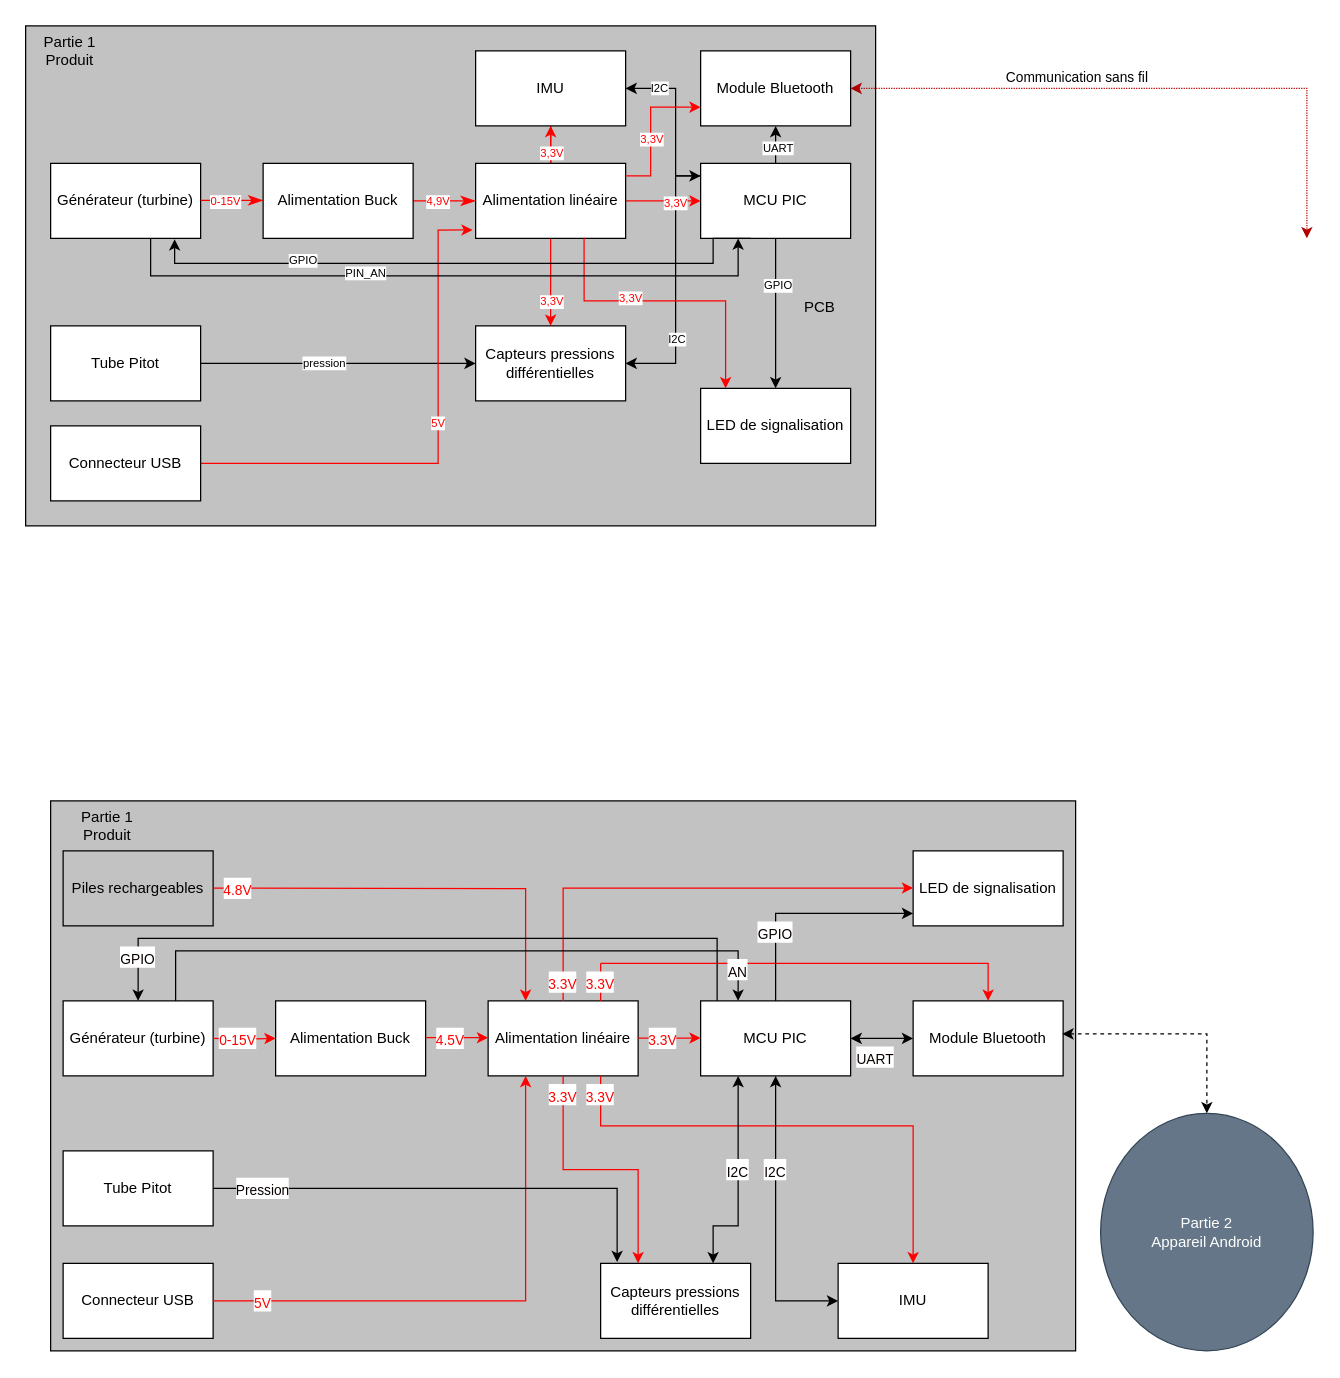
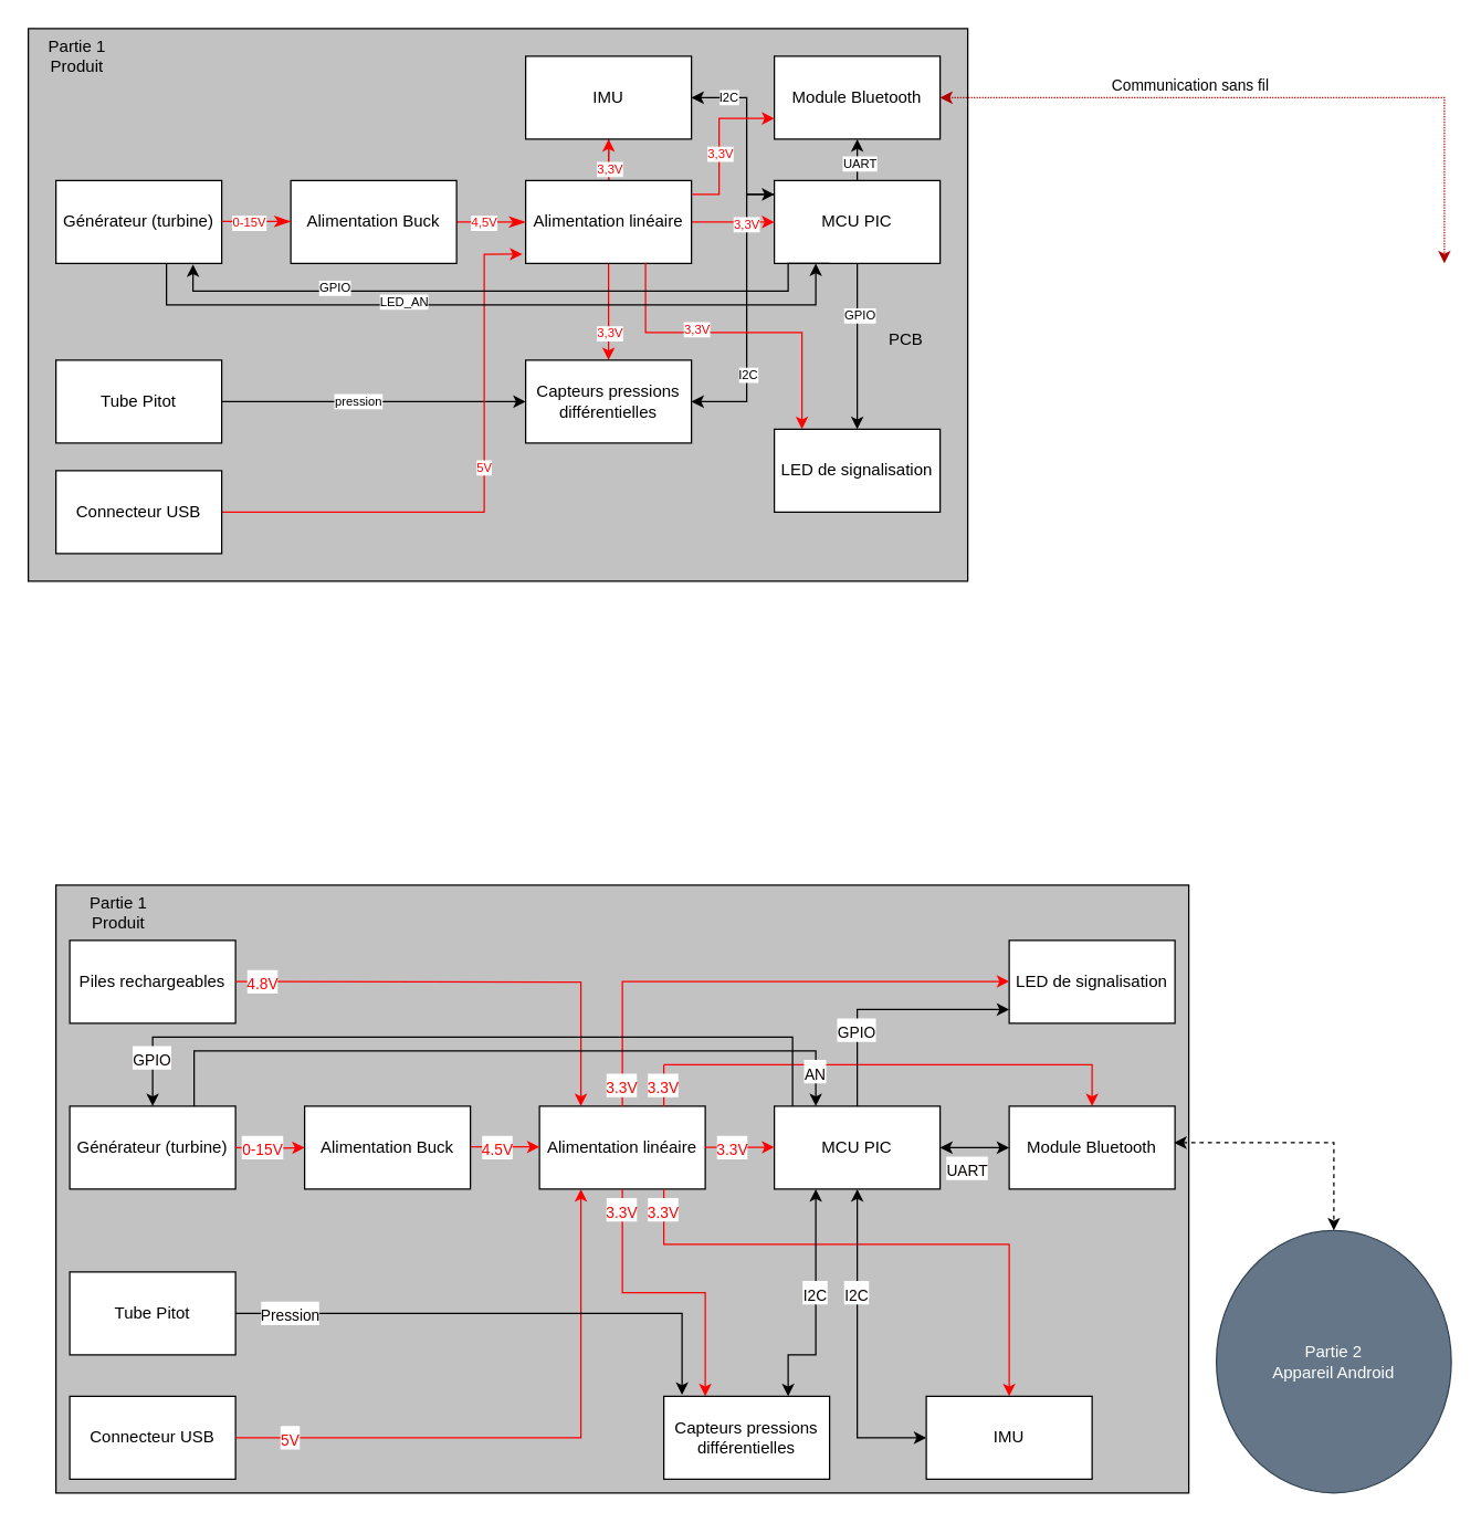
- <mxCell id="37" value="&lt;div&gt;4,9V&lt;/div&gt;" style="edgeLabel;html=1;align=center;verticalAlign=middle;resizable=0;points=[];labelBackgroundColor=default;fontColor=#FF0000;fontSize=9;" vertex="1" connectable="0" parent="1"><mxGeometry x="349.997" y="160" as="geometry" /></mxCell>
+ <mxCell id="37" value="&lt;div&gt;4,5V&lt;/div&gt;" style="edgeLabel;html=1;align=center;verticalAlign=middle;resizable=0;points=[];labelBackgroundColor=default;fontColor=#FF0000;fontSize=9;" vertex="1" connectable="0" parent="1"><mxGeometry x="349.997" y="160" as="geometry" /></mxCell>
- <mxCell id="45" value="PIN_AN" style="edgeLabel;html=1;align=center;verticalAlign=middle;resizable=0;points=[];fontColor=#000000;fontSize=9;" vertex="1" connectable="0" parent="1"><mxGeometry x="220.004" y="210" as="geometry"><mxPoint x="71" y="7" as="offset" /></mxGeometry></mxCell>
+ <mxCell id="45" value="LED_AN" style="edgeLabel;html=1;align=center;verticalAlign=middle;resizable=0;points=[];fontColor=#000000;fontSize=9;" vertex="1" connectable="0" parent="1"><mxGeometry x="220.004" y="210" as="geometry"><mxPoint x="71" y="7" as="offset" /></mxGeometry></mxCell>
- <mxCell id="70" value="Piles rechargeables" style="rounded=0;whiteSpace=wrap;html=1;fillColor=#c2c2c2;" vertex="1" parent="1"><mxGeometry x="50" y="680" width="120" height="60" as="geometry" /></mxCell>
+ <mxCell id="70" value="Piles rechargeables" style="rounded=0;whiteSpace=wrap;html=1;" vertex="1" parent="1"><mxGeometry x="50" y="680" width="120" height="60" as="geometry" /></mxCell>
